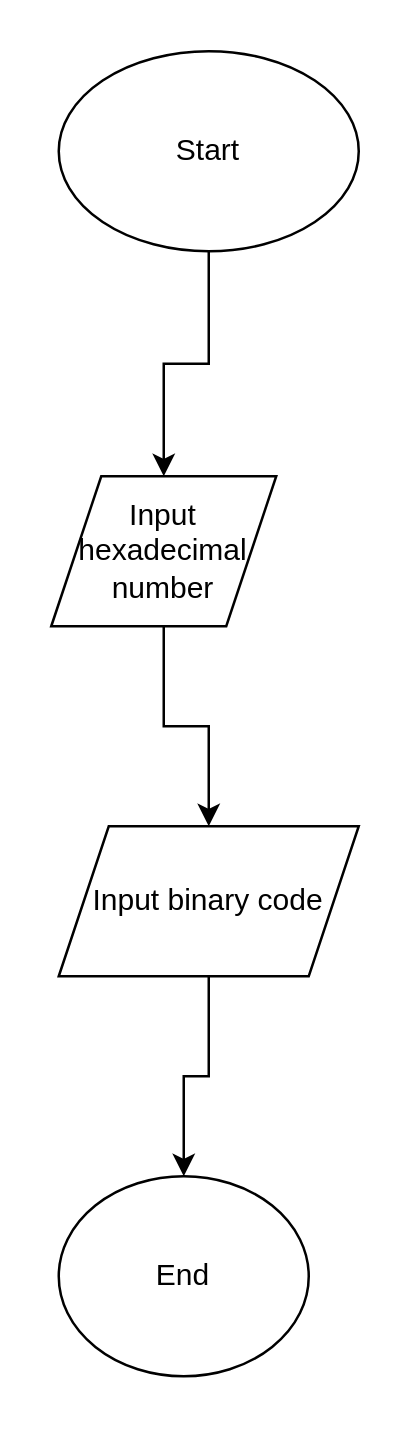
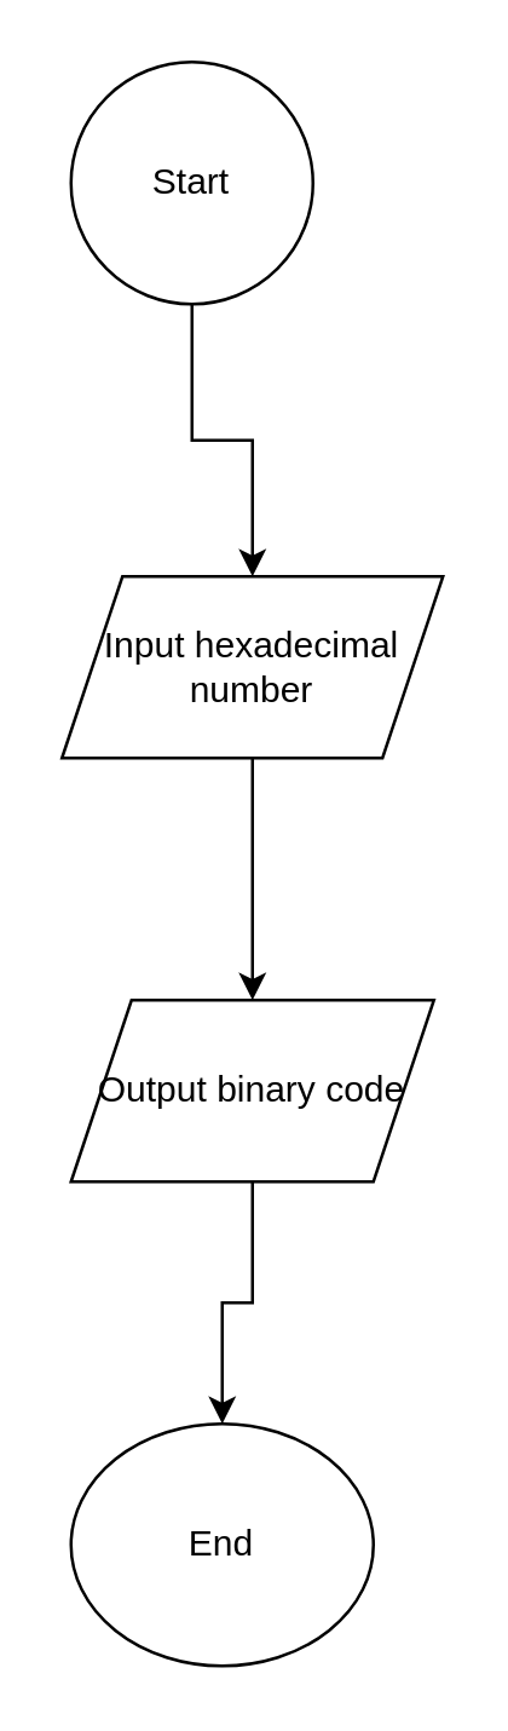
- <mxCell id="3" value="Start" style="ellipse;whiteSpace=wrap;html=1;" vertex="1" parent="1"><mxGeometry x="23" y="20" width="120" height="80" as="geometry" /></mxCell>
+ <mxCell id="3" value="Start" style="ellipse;whiteSpace=wrap;html=1;" vertex="1" parent="1"><mxGeometry x="23" y="20" width="80" height="80" as="geometry" /></mxCell>
- <mxCell id="5" value="&lt;div style=&quot;&quot;&gt;&lt;span style=&quot;background-color: initial;&quot;&gt;Input hexadecimal number&lt;/span&gt;&lt;/div&gt;" style="shape=parallelogram;perimeter=parallelogramPerimeter;whiteSpace=wrap;html=1;fixedSize=1;align=center;" vertex="1" parent="1"><mxGeometry x="20" y="190" width="90" height="60" as="geometry" /></mxCell>
+ <mxCell id="5" value="&lt;div style=&quot;&quot;&gt;&lt;span style=&quot;background-color: initial;&quot;&gt;Input hexadecimal number&lt;/span&gt;&lt;/div&gt;" style="shape=parallelogram;perimeter=parallelogramPerimeter;whiteSpace=wrap;html=1;fixedSize=1;align=center;" vertex="1" parent="1"><mxGeometry x="20" y="190" width="126" height="60" as="geometry" /></mxCell>
- <mxCell id="7" value="Input binary code" style="shape=parallelogram;perimeter=parallelogramPerimeter;whiteSpace=wrap;html=1;fixedSize=1;" vertex="1" parent="1"><mxGeometry x="23" y="330" width="120" height="60" as="geometry" /></mxCell>
+ <mxCell id="7" value="Output binary code" style="shape=parallelogram;perimeter=parallelogramPerimeter;whiteSpace=wrap;html=1;fixedSize=1;" vertex="1" parent="1"><mxGeometry x="23" y="330" width="120" height="60" as="geometry" /></mxCell>
